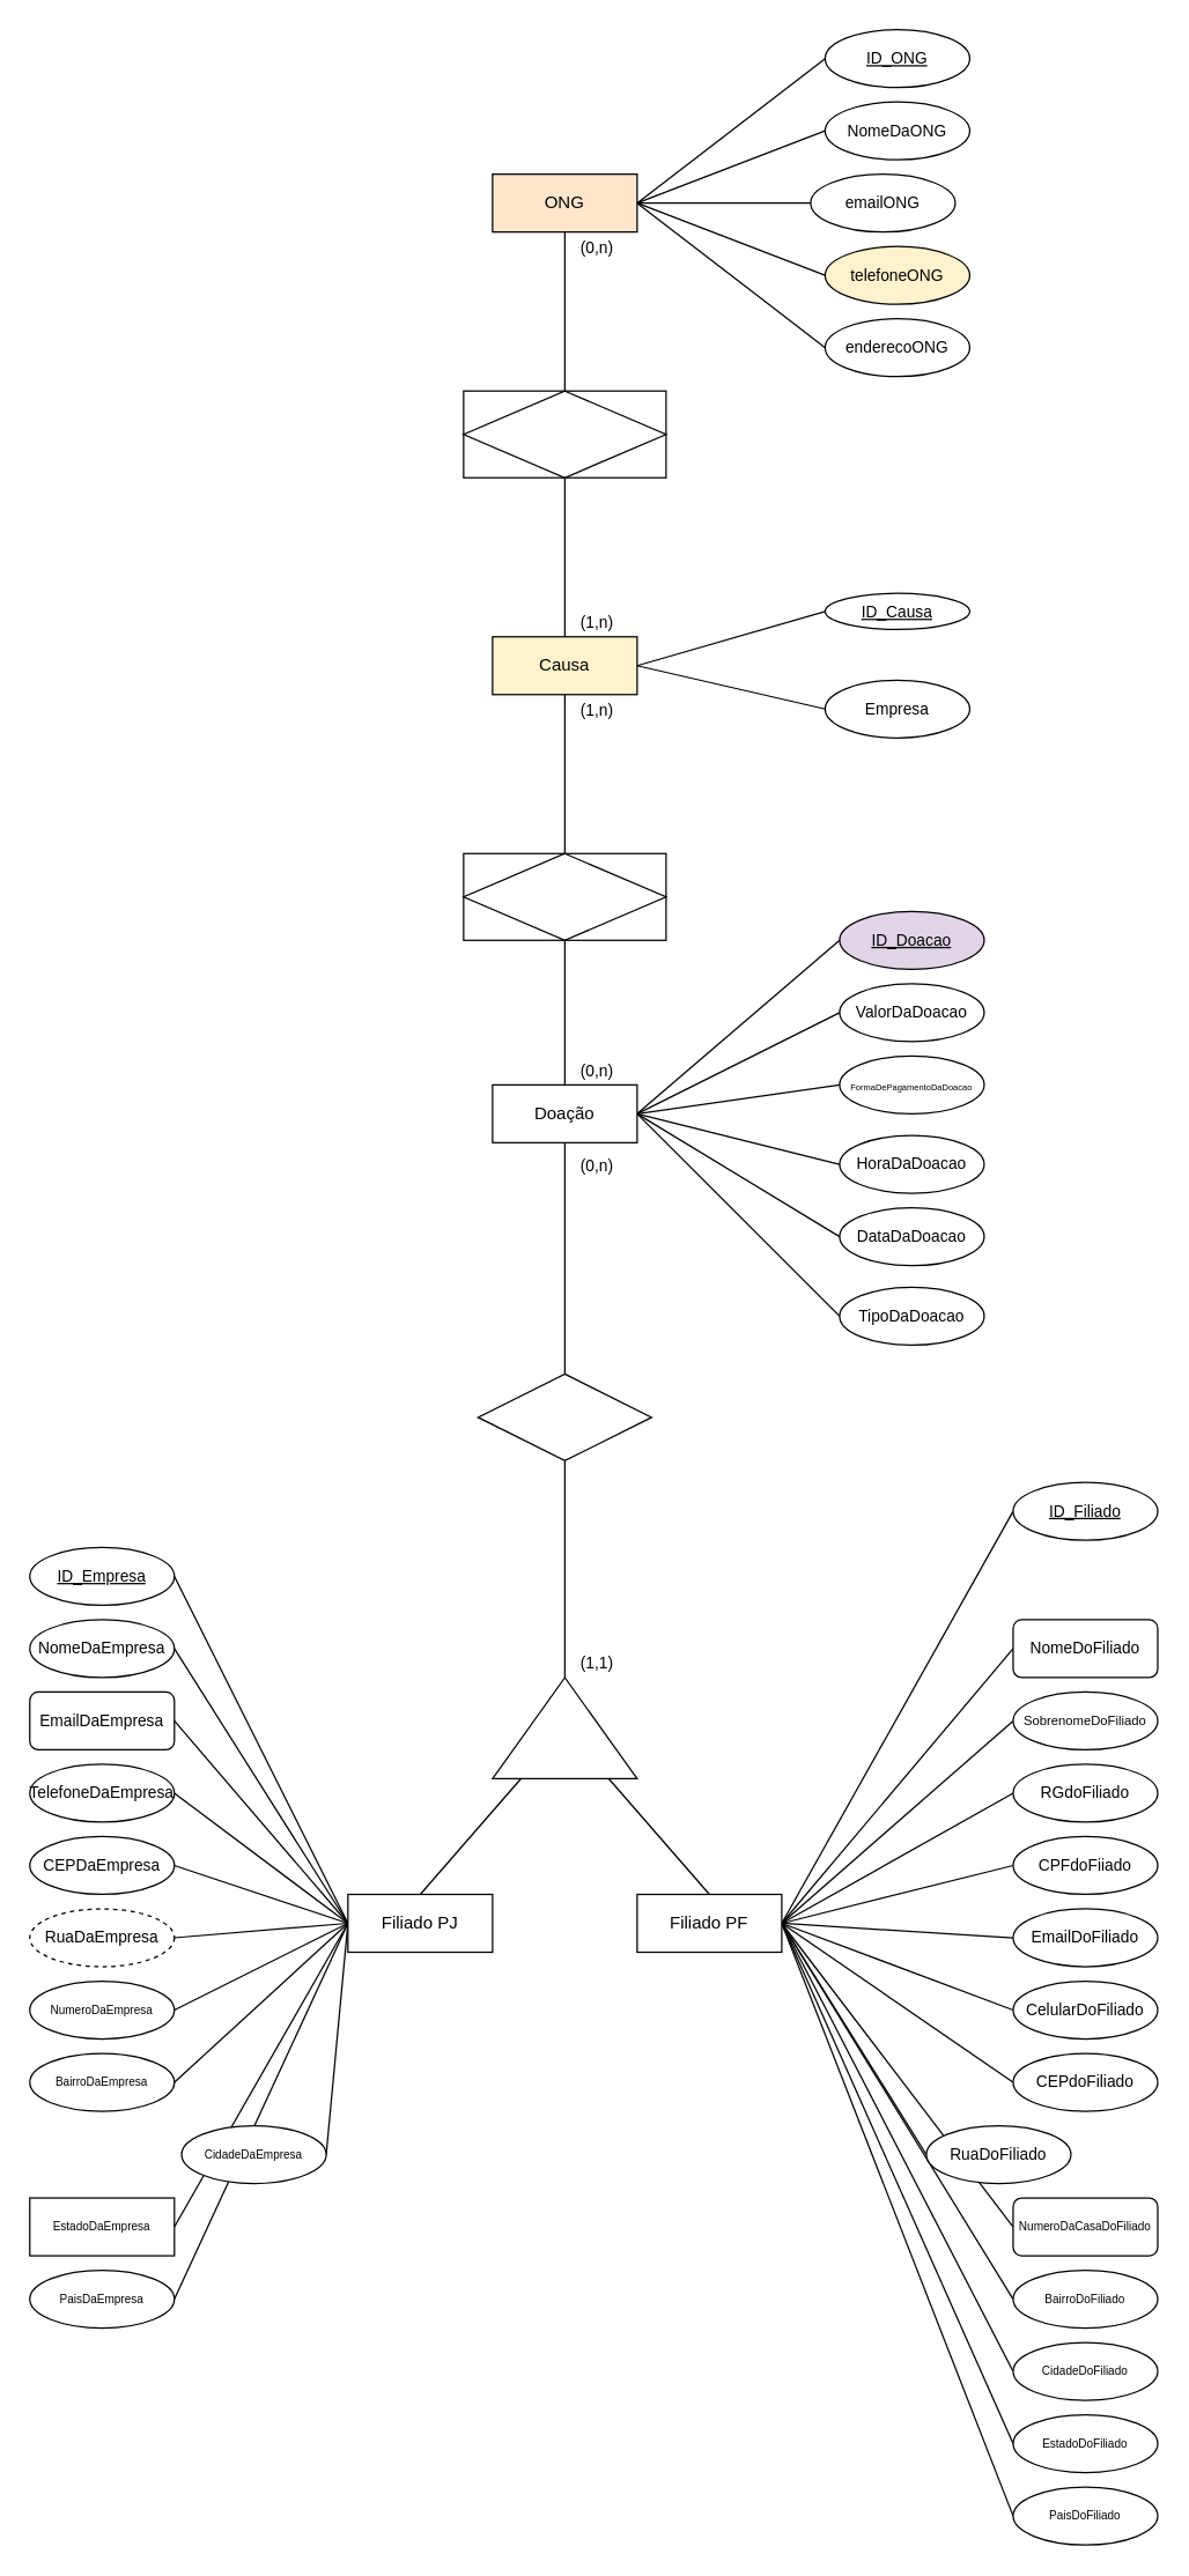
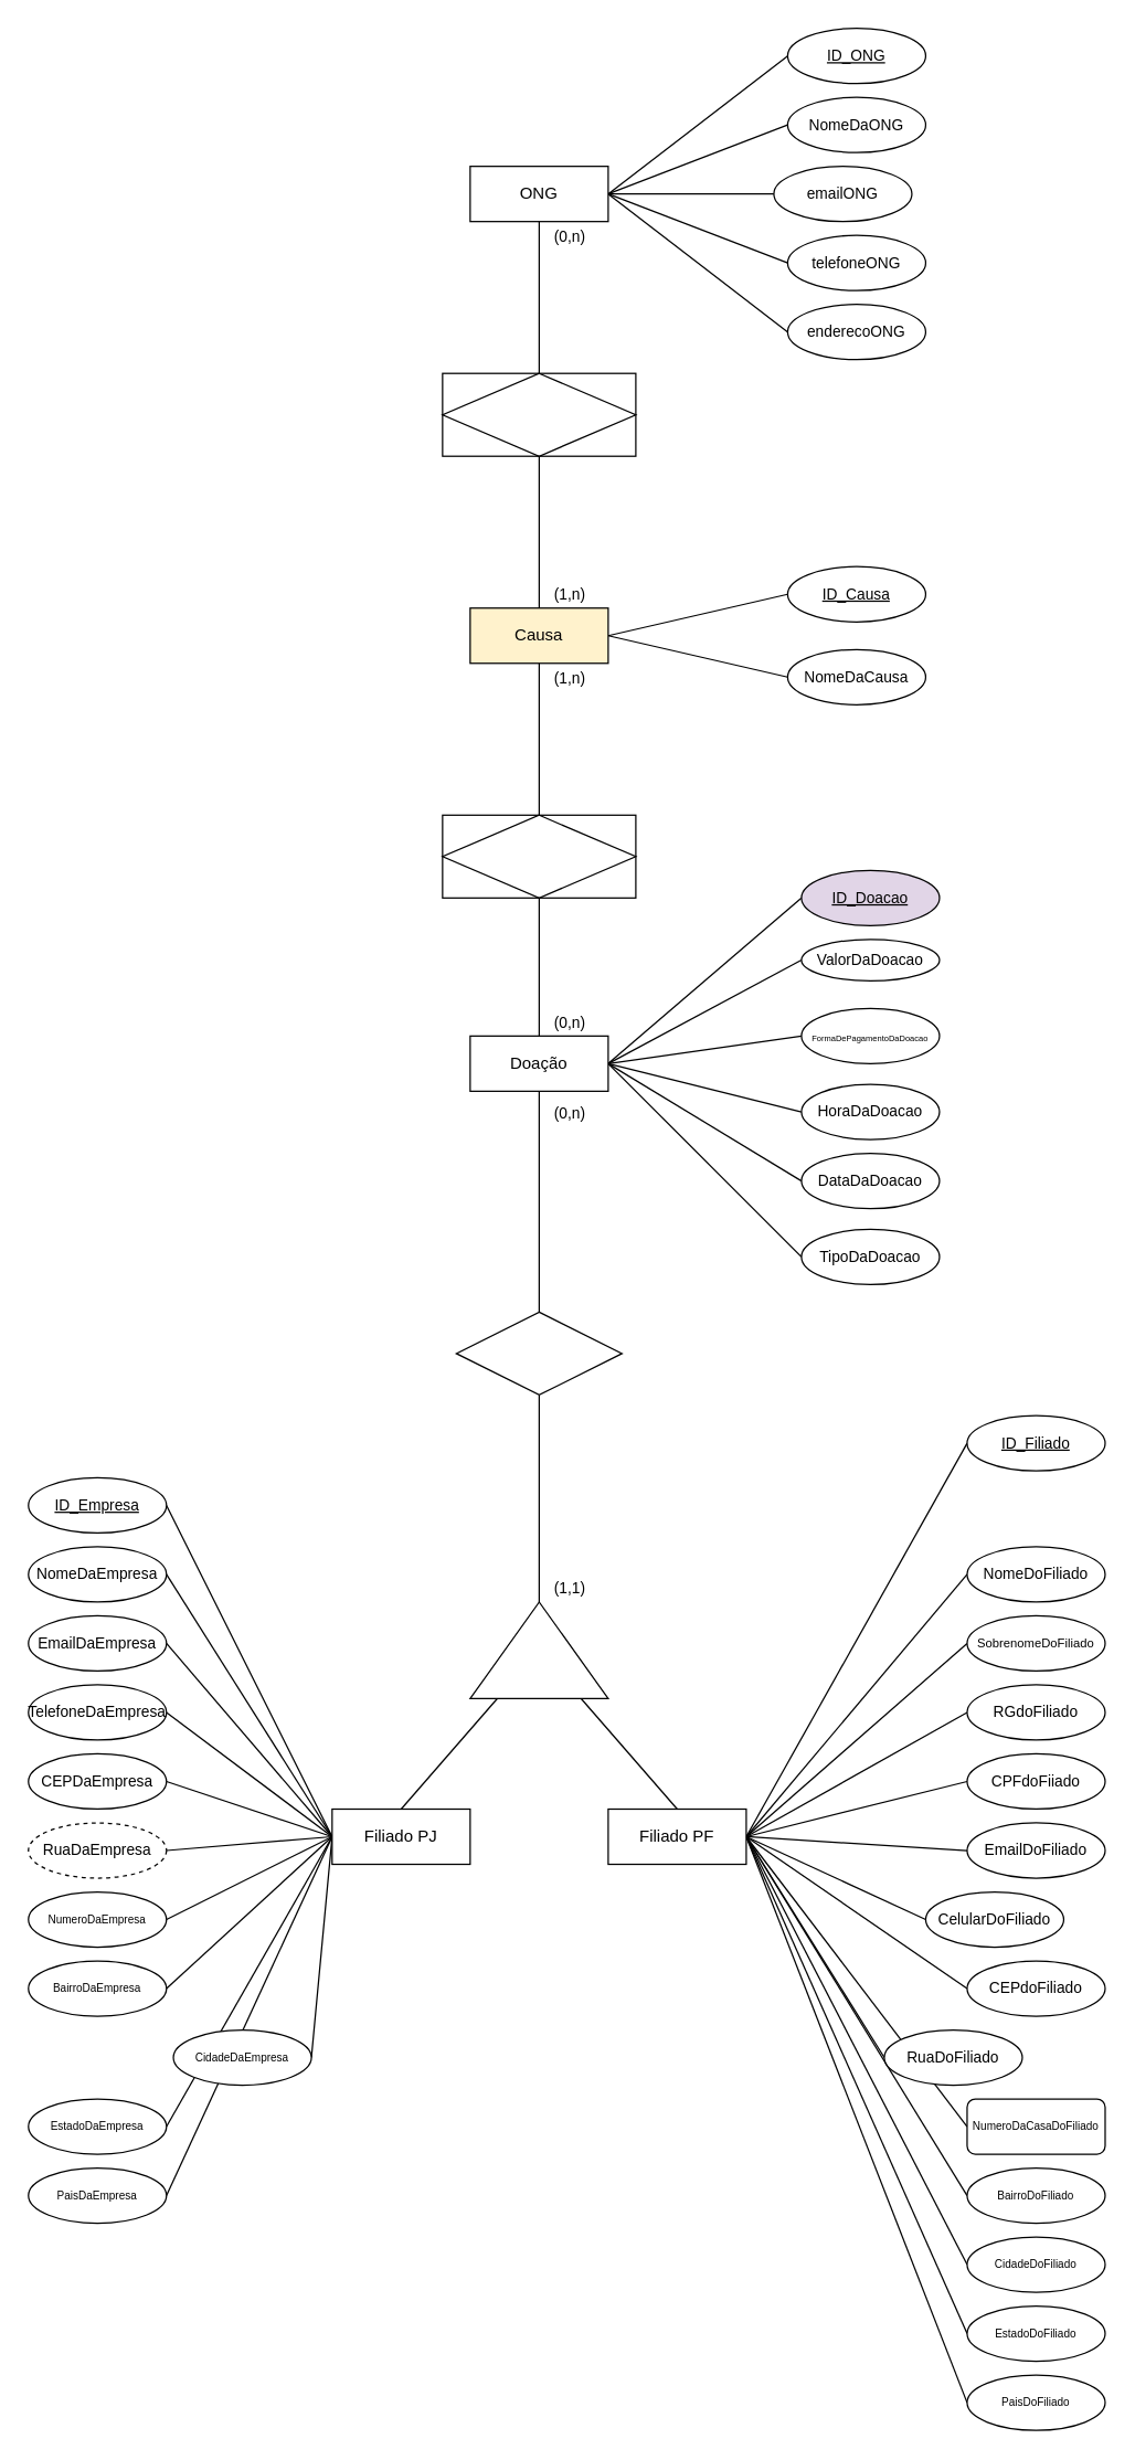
- <mxCell id="24" value="ONG" style="whiteSpace=wrap;html=1;align=center;fillColor=#ffe6cc;" vertex="1" parent="1"><mxGeometry x="340" y="120" width="100" height="40" as="geometry" /></mxCell>
+ <mxCell id="24" value="ONG" style="whiteSpace=wrap;html=1;align=center;" vertex="1" parent="1"><mxGeometry x="340" y="120" width="100" height="40" as="geometry" /></mxCell>
- <mxCell id="45" value="telefoneONG" style="ellipse;whiteSpace=wrap;html=1;align=center;fontFamily=Helvetica;fontSize=11;fontColor=default;fillColor=#fff2cc;" vertex="1" parent="1"><mxGeometry x="570" y="170" width="100" height="40" as="geometry" /></mxCell>
+ <mxCell id="45" value="telefoneONG" style="ellipse;whiteSpace=wrap;html=1;align=center;fontFamily=Helvetica;fontSize=11;fontColor=default;" vertex="1" parent="1"><mxGeometry x="570" y="170" width="100" height="40" as="geometry" /></mxCell>
- <mxCell id="60" value="ID_Causa" style="ellipse;whiteSpace=wrap;html=1;align=center;fontStyle=4;fontFamily=Helvetica;fontSize=11;fontColor=default;" vertex="1" parent="1"><mxGeometry x="570" y="410" width="100" height="25" as="geometry" /></mxCell>
+ <mxCell id="60" value="ID_Causa" style="ellipse;whiteSpace=wrap;html=1;align=center;fontStyle=4;fontFamily=Helvetica;fontSize=11;fontColor=default;" vertex="1" parent="1"><mxGeometry x="570" y="410" width="100" height="40" as="geometry" /></mxCell>
- <mxCell id="61" value="Empresa" style="ellipse;whiteSpace=wrap;html=1;align=center;fontFamily=Helvetica;fontSize=11;fontColor=default;" vertex="1" parent="1"><mxGeometry x="570" y="470" width="100" height="40" as="geometry" /></mxCell>
+ <mxCell id="61" value="NomeDaCausa" style="ellipse;whiteSpace=wrap;html=1;align=center;fontFamily=Helvetica;fontSize=11;fontColor=default;" vertex="1" parent="1"><mxGeometry x="570" y="470" width="100" height="40" as="geometry" /></mxCell>
- <mxCell id="49" value="ValorDaDoacao" style="ellipse;whiteSpace=wrap;html=1;align=center;fontFamily=Helvetica;fontSize=11;fontColor=default;" vertex="1" parent="1"><mxGeometry x="580" y="680" width="100" height="40" as="geometry" /></mxCell>
+ <mxCell id="49" value="ValorDaDoacao" style="ellipse;whiteSpace=wrap;html=1;align=center;fontFamily=Helvetica;fontSize=11;fontColor=default;" vertex="1" parent="1"><mxGeometry x="580" y="680" width="100" height="30" as="geometry" /></mxCell>
- <mxCell id="62" value="NomeDoFiliado" style="whiteSpace=wrap;html=1;align=center;fontFamily=Helvetica;fontSize=11;fontColor=default;rounded=1;" vertex="1" parent="1"><mxGeometry x="700" y="1120" width="100" height="40" as="geometry" /></mxCell>
+ <mxCell id="62" value="NomeDoFiliado" style="ellipse;whiteSpace=wrap;html=1;align=center;fontFamily=Helvetica;fontSize=11;fontColor=default;" vertex="1" parent="1"><mxGeometry x="700" y="1120" width="100" height="40" as="geometry" /></mxCell>
- <mxCell id="99" value="EmailDaEmpresa" style="whiteSpace=wrap;html=1;align=center;fontFamily=Helvetica;fontSize=11;fontColor=default;rounded=1;" vertex="1" parent="1"><mxGeometry x="20" y="1170" width="100" height="40" as="geometry" /></mxCell>
+ <mxCell id="99" value="EmailDaEmpresa" style="ellipse;whiteSpace=wrap;html=1;align=center;fontFamily=Helvetica;fontSize=11;fontColor=default;" vertex="1" parent="1"><mxGeometry x="20" y="1170" width="100" height="40" as="geometry" /></mxCell>
- <mxCell id="74" value="CelularDoFiliado" style="ellipse;whiteSpace=wrap;html=1;align=center;fontFamily=Helvetica;fontSize=11;fontColor=default;" vertex="1" parent="1"><mxGeometry x="700" y="1370" width="100" height="40" as="geometry" /></mxCell>
+ <mxCell id="74" value="CelularDoFiliado" style="ellipse;whiteSpace=wrap;html=1;align=center;fontFamily=Helvetica;fontSize=11;fontColor=default;" vertex="1" parent="1"><mxGeometry x="670" y="1370" width="100" height="40" as="geometry" /></mxCell>
- <mxCell id="96" value="EstadoDaEmpresa" style="whiteSpace=wrap;html=1;align=center;fontFamily=Helvetica;fontSize=8;fontColor=default;rounded=0;" vertex="1" parent="1"><mxGeometry x="20" y="1520" width="100" height="40" as="geometry" /></mxCell>
+ <mxCell id="96" value="EstadoDaEmpresa" style="ellipse;whiteSpace=wrap;html=1;align=center;fontFamily=Helvetica;fontSize=8;fontColor=default;" vertex="1" parent="1"><mxGeometry x="20" y="1520" width="100" height="40" as="geometry" /></mxCell>
